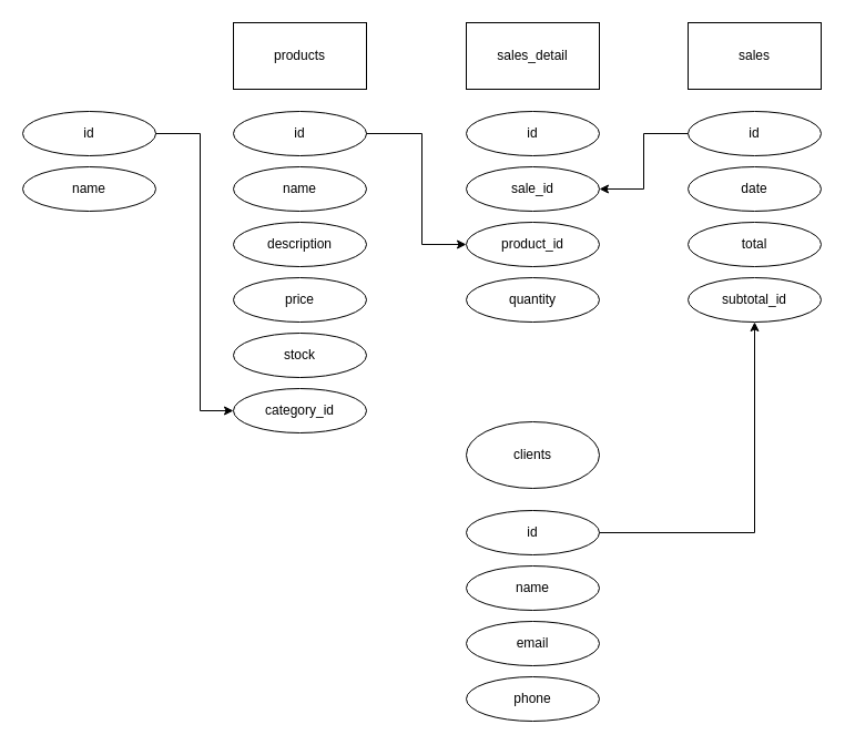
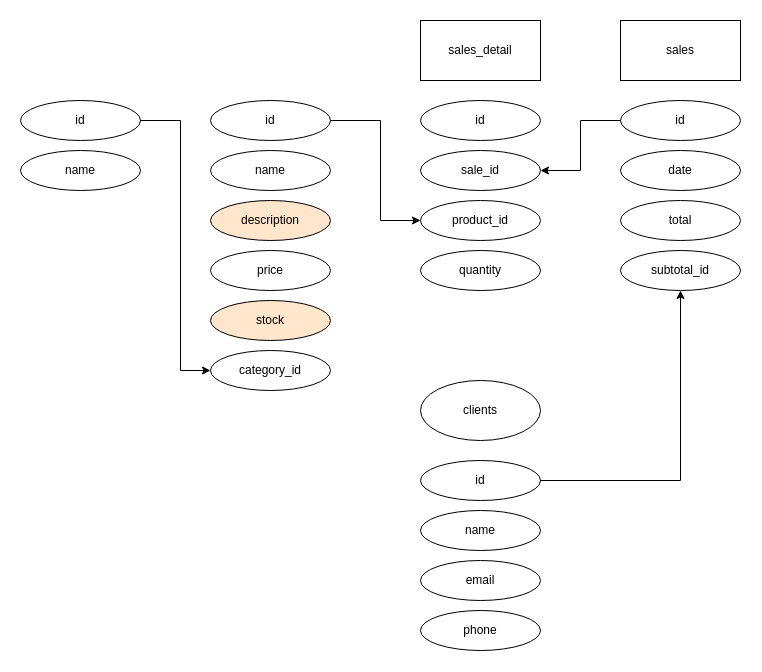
- <mxCell id="3" value="products" style="rounded=0;whiteSpace=wrap;html=1;" vertex="1" parent="2"><mxGeometry width="120" height="60" as="geometry" /></mxCell>
- <mxCell id="6" value="description" style="ellipse;whiteSpace=wrap;html=1;" vertex="1" parent="2"><mxGeometry y="180" width="120" height="40" as="geometry" /></mxCell>
+ <mxCell id="6" value="description" style="ellipse;whiteSpace=wrap;html=1;fillColor=#ffe6cc;" vertex="1" parent="2"><mxGeometry y="180" width="120" height="40" as="geometry" /></mxCell>
- <mxCell id="8" value="stock" style="ellipse;whiteSpace=wrap;html=1;" vertex="1" parent="2"><mxGeometry y="280" width="120" height="40" as="geometry" /></mxCell>
+ <mxCell id="8" value="stock" style="ellipse;whiteSpace=wrap;html=1;fillColor=#ffe6cc;" vertex="1" parent="2"><mxGeometry y="280" width="120" height="40" as="geometry" /></mxCell>
